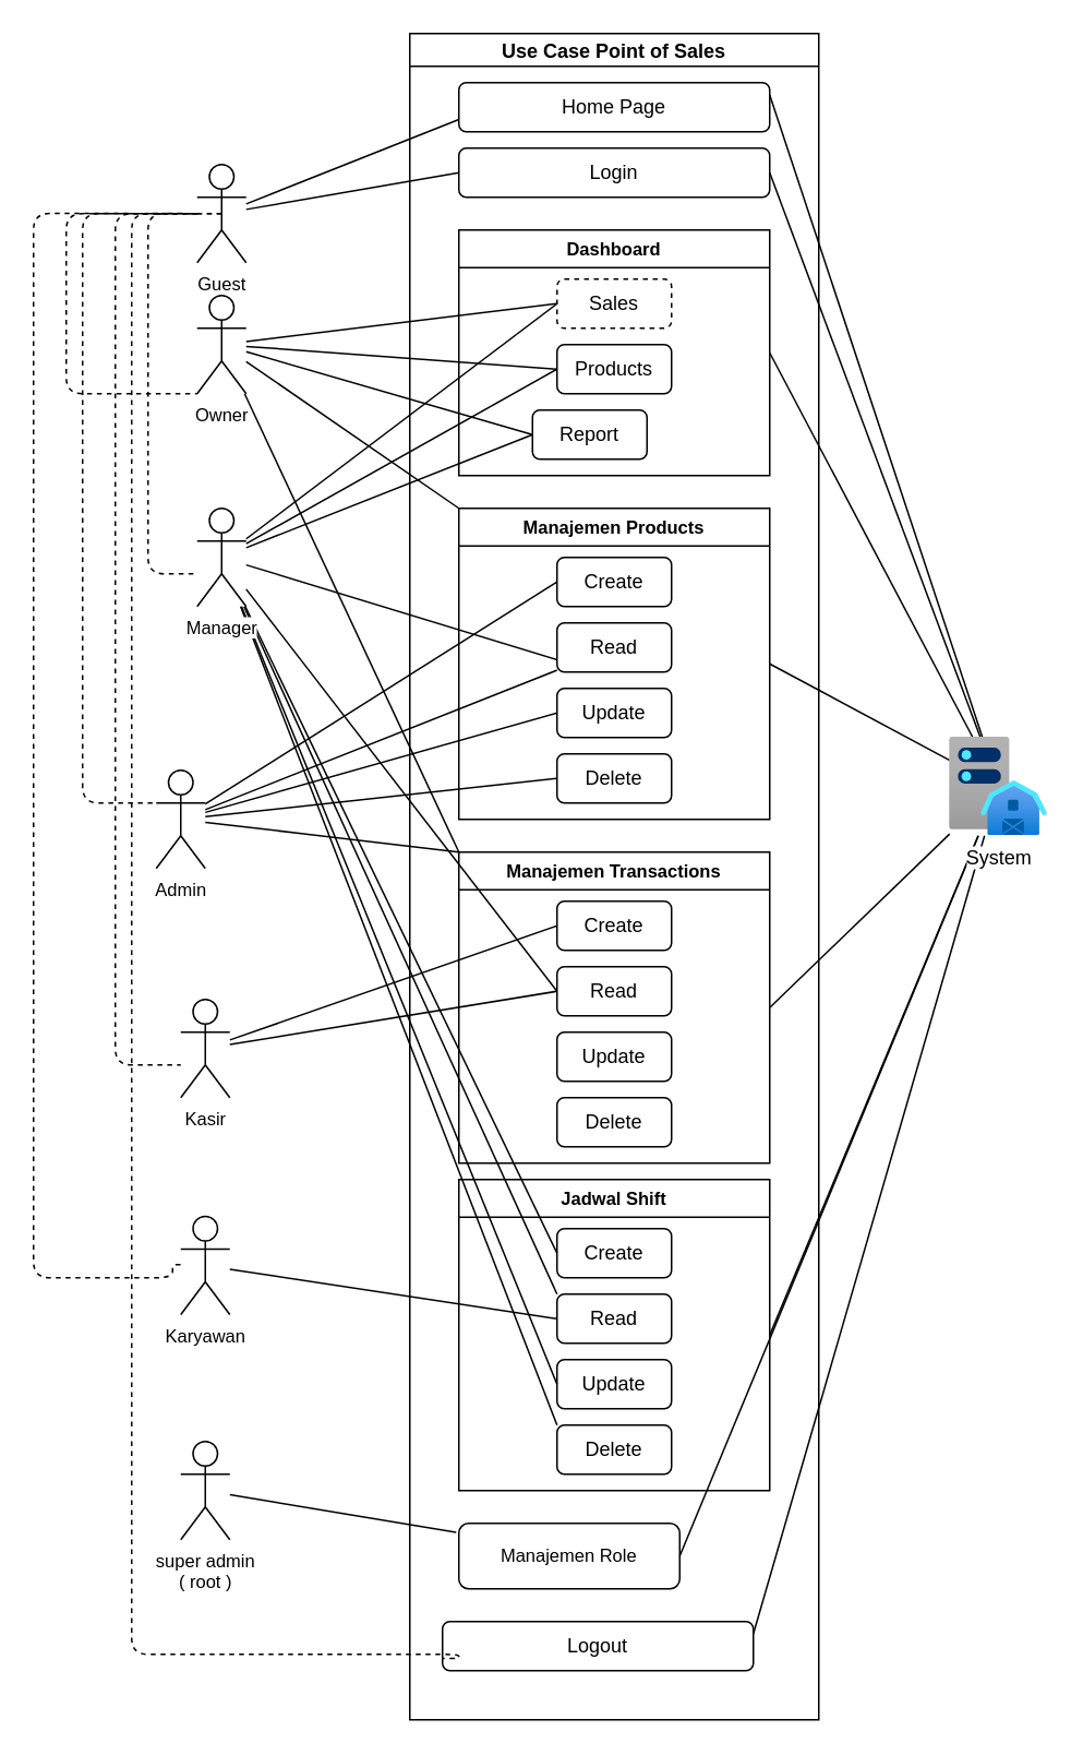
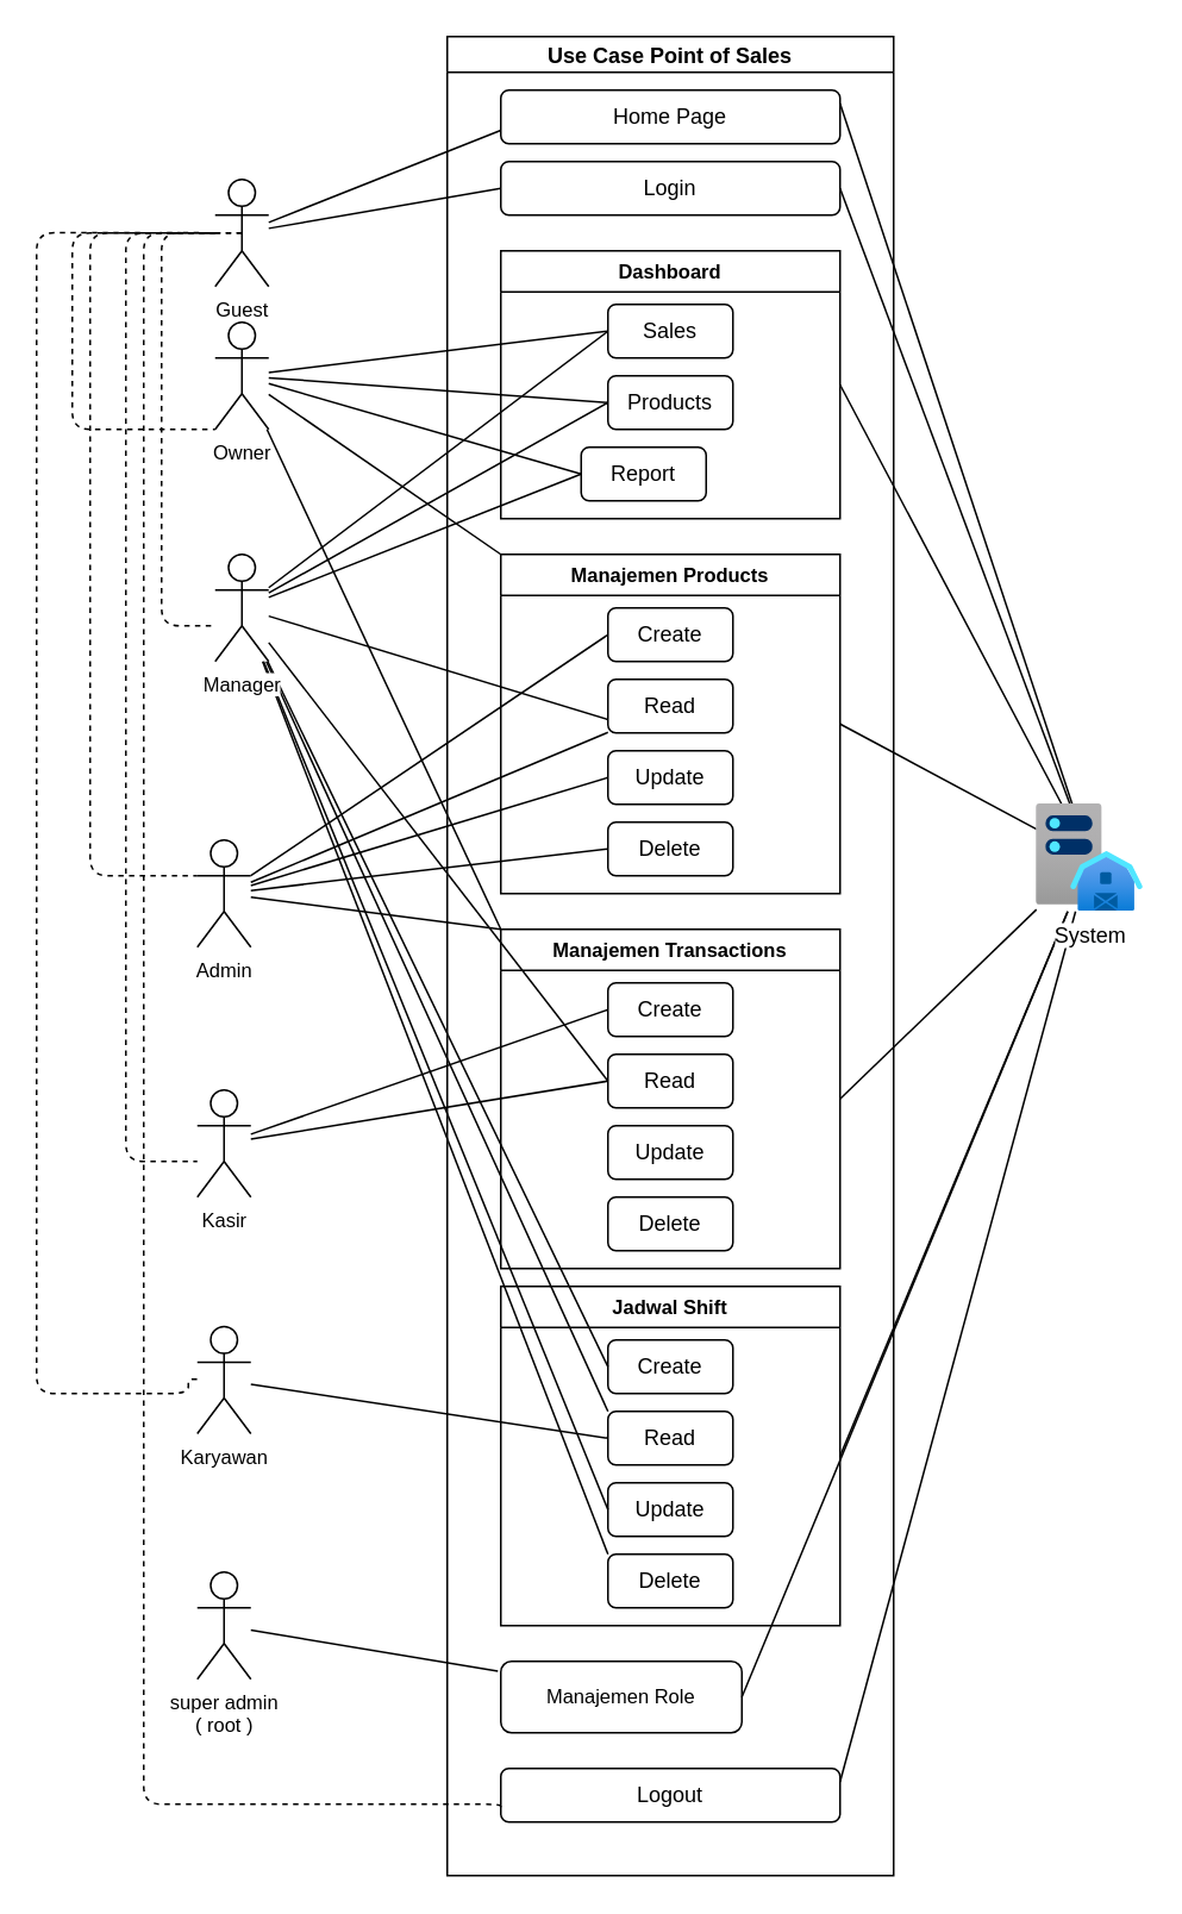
- <mxCell id="16" value="Sales" style="rounded=1;whiteSpace=wrap;html=1;dashed=1;" vertex="1" parent="15"><mxGeometry x="60" y="30" width="70" height="30" as="geometry" /></mxCell>
+ <mxCell id="16" value="Sales" style="rounded=1;whiteSpace=wrap;html=1;" vertex="1" parent="15"><mxGeometry x="60" y="30" width="70" height="30" as="geometry" /></mxCell>
- <mxCell id="37" value="Admin" style="shape=umlActor;verticalLabelPosition=bottom;verticalAlign=top;html=1;outlineConnect=0;fontFamily=Helvetica;fontSize=11;fontColor=default;labelBackgroundColor=default;" vertex="1" parent="1"><mxGeometry x="95" y="470" width="30" height="60" as="geometry" /></mxCell>
+ <mxCell id="37" value="Admin" style="shape=umlActor;verticalLabelPosition=bottom;verticalAlign=top;html=1;outlineConnect=0;fontFamily=Helvetica;fontSize=11;fontColor=default;labelBackgroundColor=default;" vertex="1" parent="1"><mxGeometry x="110" y="470" width="30" height="60" as="geometry" /></mxCell>
- <mxCell id="19" value="Logout" style="rounded=1;whiteSpace=wrap;html=1;" vertex="1" parent="2"><mxGeometry x="20" y="970" width="190" height="30" as="geometry" /></mxCell>
+ <mxCell id="19" value="Logout" style="rounded=1;whiteSpace=wrap;html=1;" vertex="1" parent="2"><mxGeometry x="30" y="970" width="190" height="30" as="geometry" /></mxCell>
